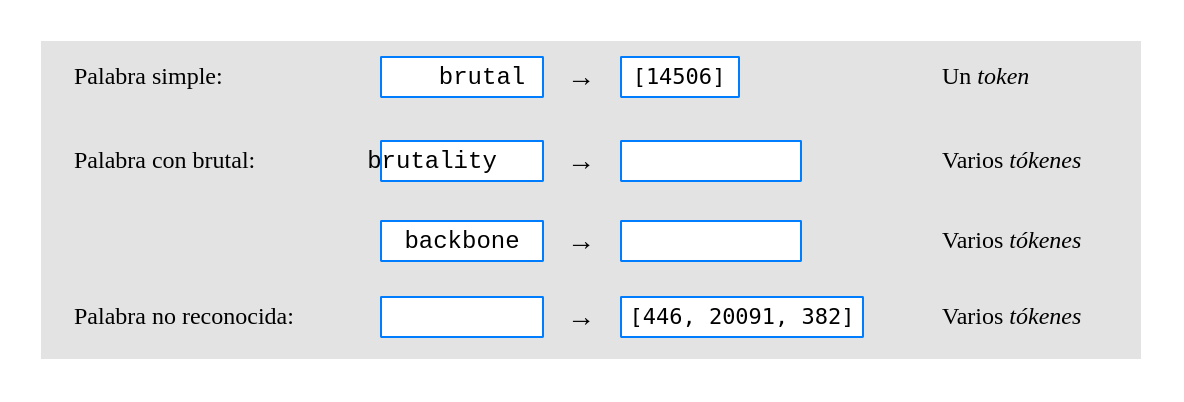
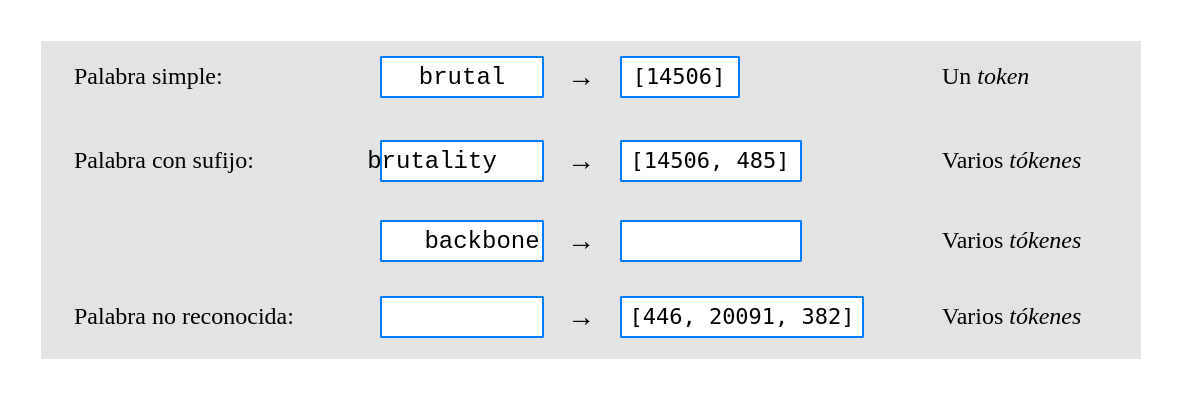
- <mxCell id="11" value="brutal" style="text;html=1;fillColor=none;align=center;verticalAlign=middle;rounded=0;labelPosition=center;verticalLabelPosition=middle;fontFamily=Courier New;labelBorderColor=none;spacing=0;spacingLeft=0;whiteSpace=wrap;" vertex="1" parent="9"><mxGeometry x="29.5" y="4.5" width="42" height="13" as="geometry" /></mxCell>
+ <mxCell id="11" value="brutal" style="text;html=1;fillColor=none;align=center;verticalAlign=middle;rounded=0;labelPosition=center;verticalLabelPosition=middle;fontFamily=Courier New;labelBorderColor=none;spacing=0;spacingLeft=0;whiteSpace=wrap;" vertex="1" parent="9"><mxGeometry x="19.5" y="4.5" width="42" height="13" as="geometry" /></mxCell>
- <mxCell id="18" value="&lt;font data-font-src=&quot;https://fonts.googleapis.com/css?family=Ubuntu&quot; face=&quot;Ubuntu&quot;&gt;Palabra con brutal:&lt;/font&gt;" style="text;html=1;strokeColor=none;fillColor=none;align=left;verticalAlign=middle;whiteSpace=wrap;rounded=0;" vertex="1" parent="1"><mxGeometry x="35" y="70" width="120" height="20" as="geometry" /></mxCell>
+ <mxCell id="18" value="&lt;font data-font-src=&quot;https://fonts.googleapis.com/css?family=Ubuntu&quot; face=&quot;Ubuntu&quot;&gt;Palabra con sufijo:&lt;/font&gt;" style="text;html=1;strokeColor=none;fillColor=none;align=left;verticalAlign=middle;whiteSpace=wrap;rounded=0;" vertex="1" parent="1"><mxGeometry x="35" y="70" width="120" height="20" as="geometry" /></mxCell>
+ <mxCell id="25" value="&lt;pre style=&quot;font-size: 11px&quot;&gt;[&lt;span style=&quot;font-family: monospace&quot;&gt;&lt;span style=&quot;color: #000000 ; background-color: #ffffff&quot;&gt;14506&lt;/span&gt;&lt;/span&gt;, &lt;span style=&quot;font-family: monospace&quot;&gt;&lt;span style=&quot;color: #000000 ; background-color: #ffffff&quot;&gt;485&lt;/span&gt;&lt;/span&gt;]&lt;/pre&gt;" style="text;html=1;fillColor=none;align=center;verticalAlign=middle;rounded=0;labelPosition=center;verticalLabelPosition=middle;fontFamily=Courier New;labelBorderColor=none;spacing=0;spacingLeft=0;whiteSpace=wrap;" vertex="1" parent="1"><mxGeometry x="322.966" y="73.5" width="64.068" height="13" as="geometry" /></mxCell>
- <mxCell id="28" value="backbone" style="text;html=1;fillColor=none;align=center;verticalAlign=middle;rounded=0;labelPosition=center;verticalLabelPosition=middle;fontFamily=Courier New;labelBorderColor=none;spacing=0;spacingLeft=0;whiteSpace=wrap;" vertex="1" parent="26"><mxGeometry x="19.5" y="4.5" width="42" height="13" as="geometry" /></mxCell>
+ <mxCell id="28" value="backbone" style="text;html=1;fillColor=none;align=center;verticalAlign=middle;rounded=0;labelPosition=center;verticalLabelPosition=middle;fontFamily=Courier New;labelBorderColor=none;spacing=0;spacingLeft=0;whiteSpace=wrap;" vertex="1" parent="26"><mxGeometry x="29.5" y="4.5" width="42" height="13" as="geometry" /></mxCell>
